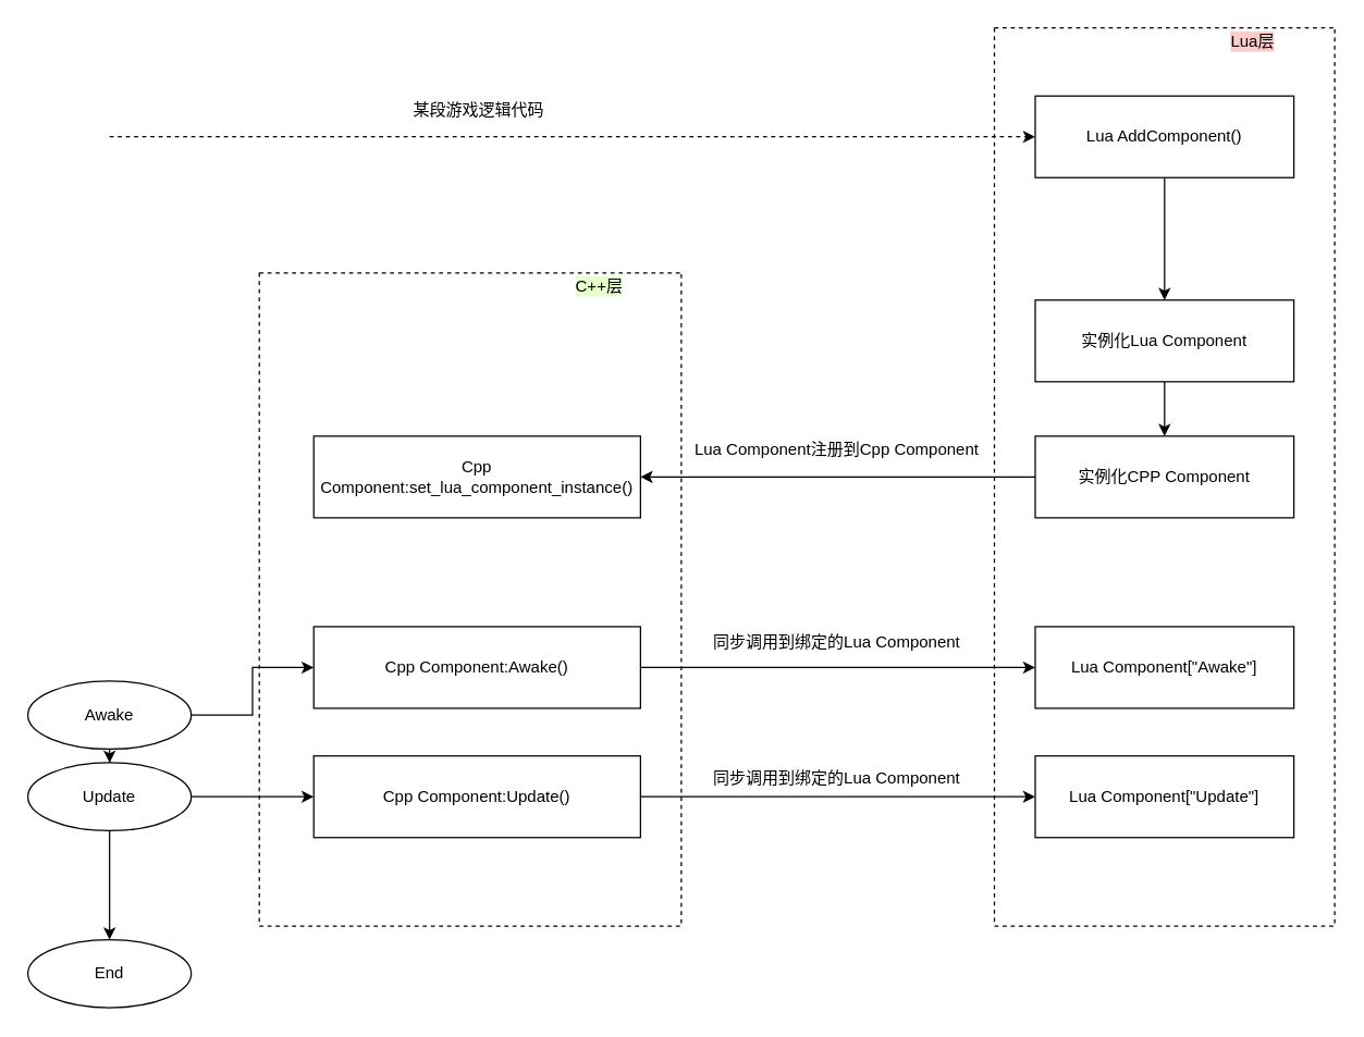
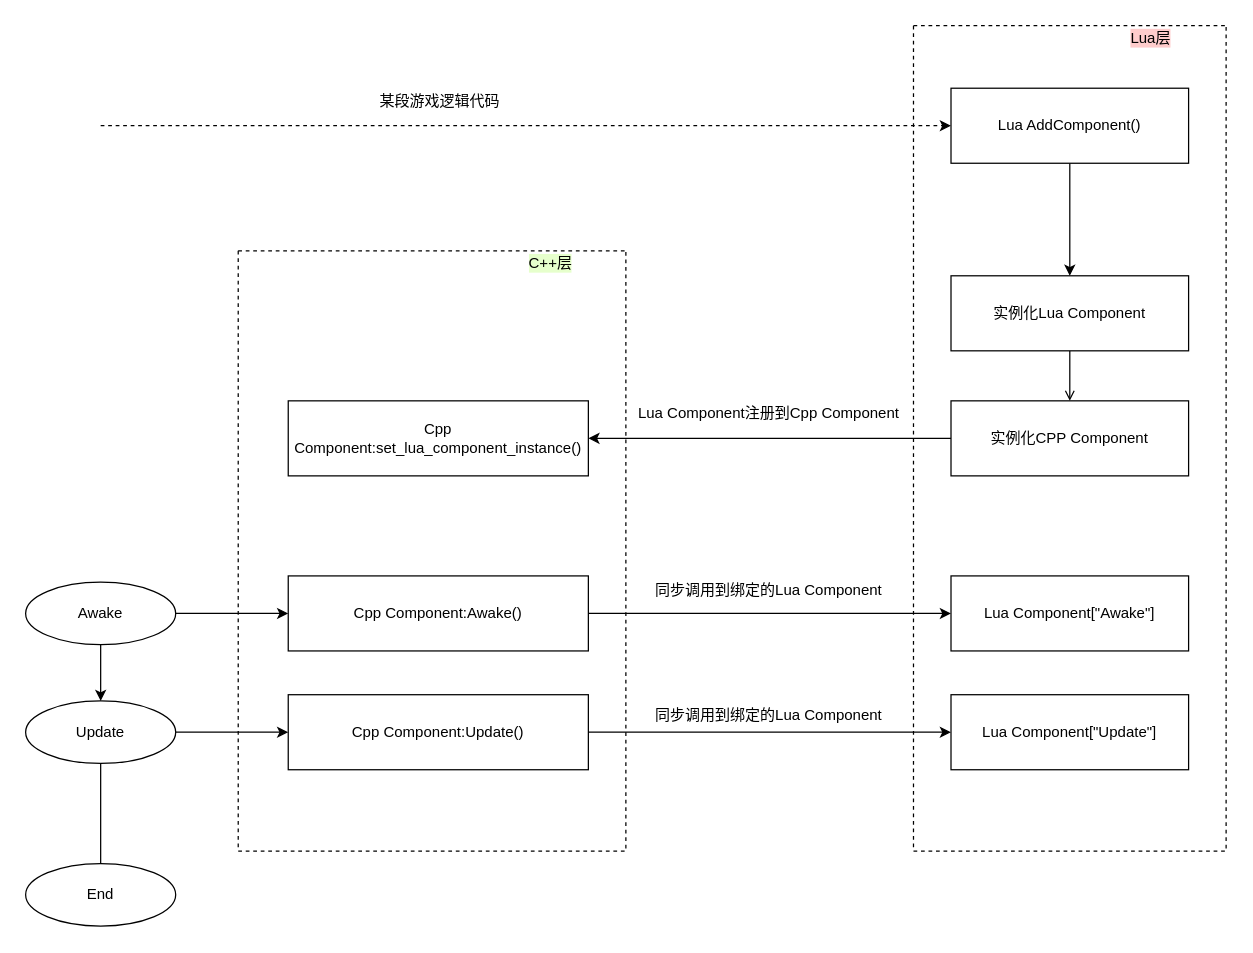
- <mxCell id="4" value="" style="edgeStyle=orthogonalEdgeStyle;rounded=0;orthogonalLoop=1;jettySize=auto;html=1;fontSize=12;" edge="1" parent="1" source="5" target="7"><mxGeometry relative="1" as="geometry" /></mxCell>
+ <mxCell id="4" value="" style="edgeStyle=orthogonalEdgeStyle;rounded=0;orthogonalLoop=1;jettySize=auto;html=1;fontSize=12;endArrow=open;" edge="1" parent="1" source="5" target="7"><mxGeometry relative="1" as="geometry" /></mxCell>
- <mxCell id="10" value="Awake" style="ellipse;whiteSpace=wrap;html=1;fontSize=12;" vertex="1" parent="1"><mxGeometry x="20" y="500" width="120" height="50" as="geometry" /></mxCell>
+ <mxCell id="10" value="Awake" style="ellipse;whiteSpace=wrap;html=1;fontSize=12;" vertex="1" parent="1"><mxGeometry x="20" y="465" width="120" height="50" as="geometry" /></mxCell>
- <mxCell id="15" value="" style="edgeStyle=orthogonalEdgeStyle;rounded=0;orthogonalLoop=1;jettySize=auto;html=1;fontSize=12;" edge="1" parent="1" source="16" target="19"><mxGeometry relative="1" as="geometry" /></mxCell>
+ <mxCell id="15" value="" style="edgeStyle=orthogonalEdgeStyle;rounded=0;orthogonalLoop=1;jettySize=auto;html=1;fontSize=12;endArrow=none;" edge="1" parent="1" source="16" target="19"><mxGeometry relative="1" as="geometry" /></mxCell>
